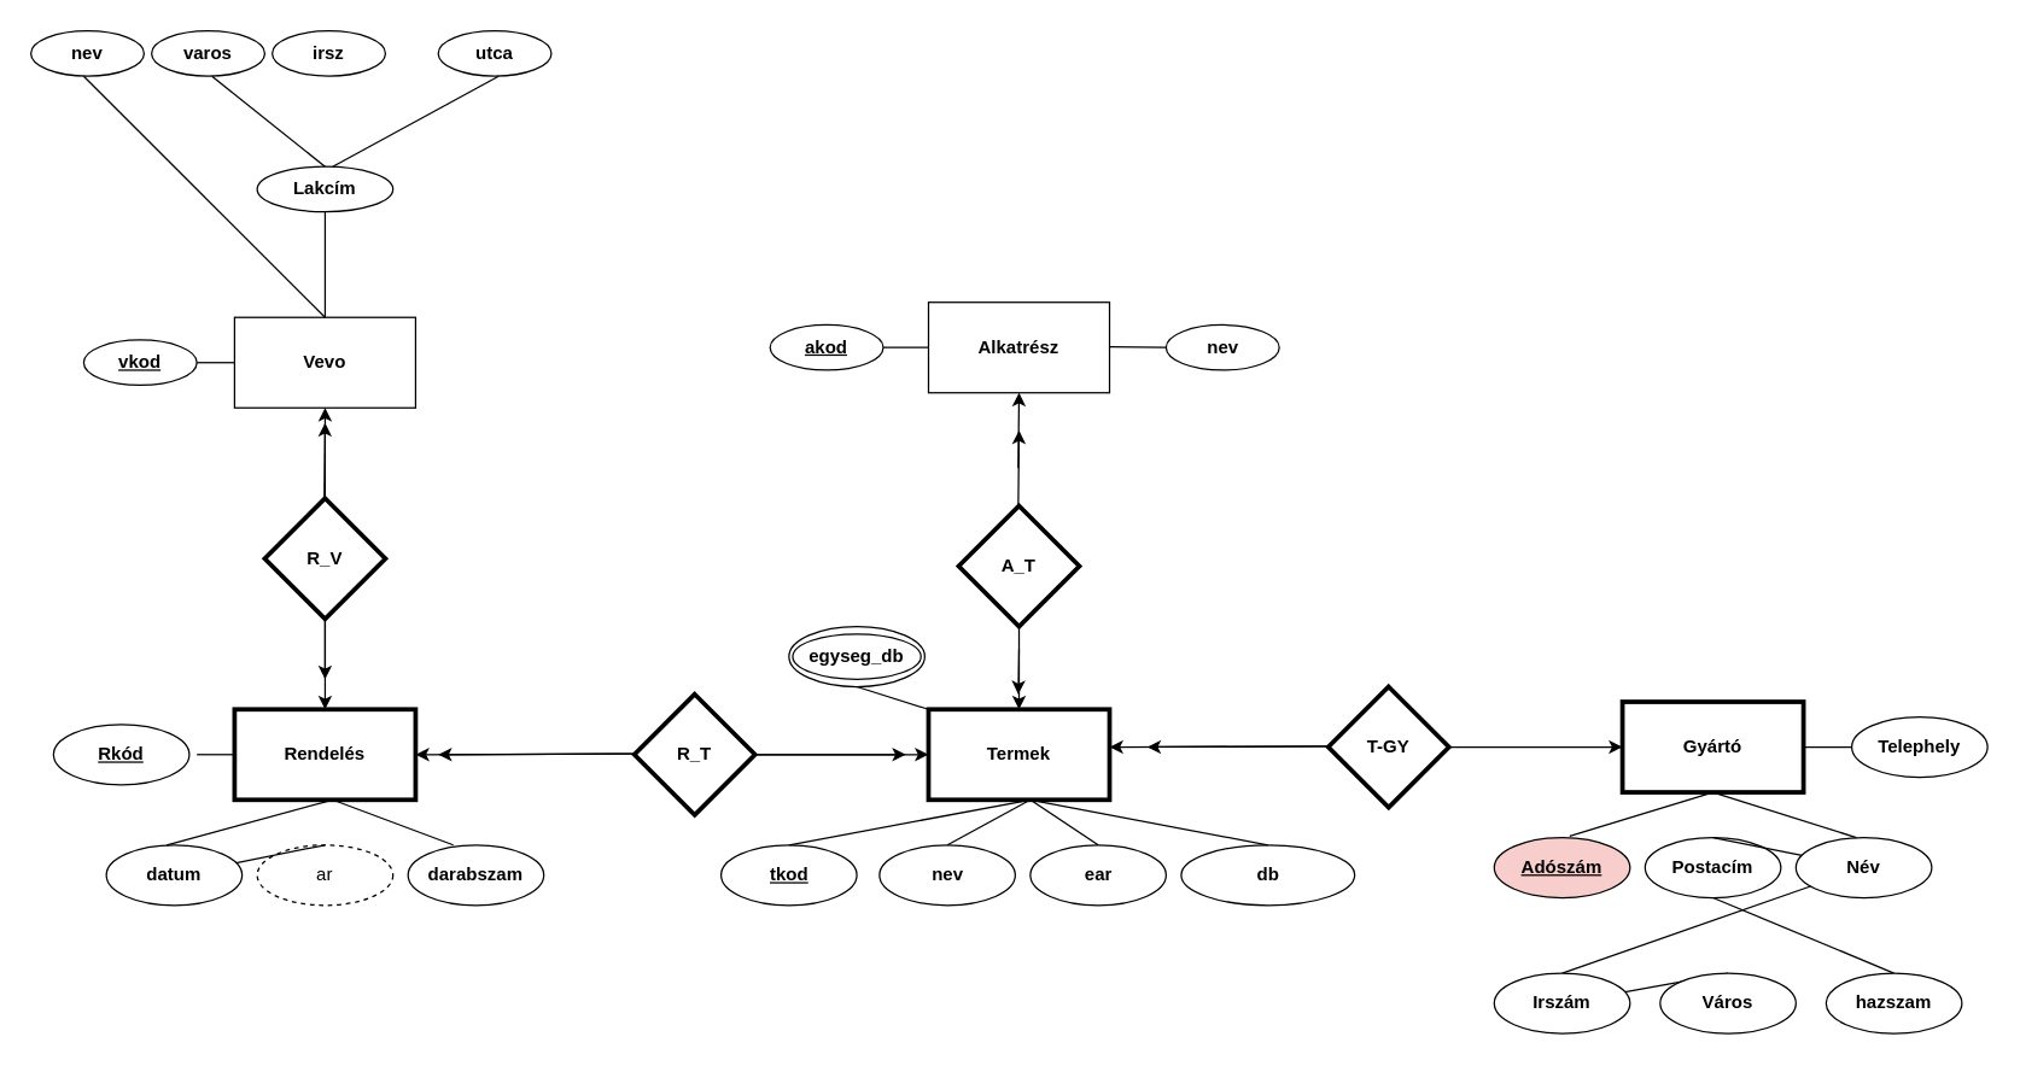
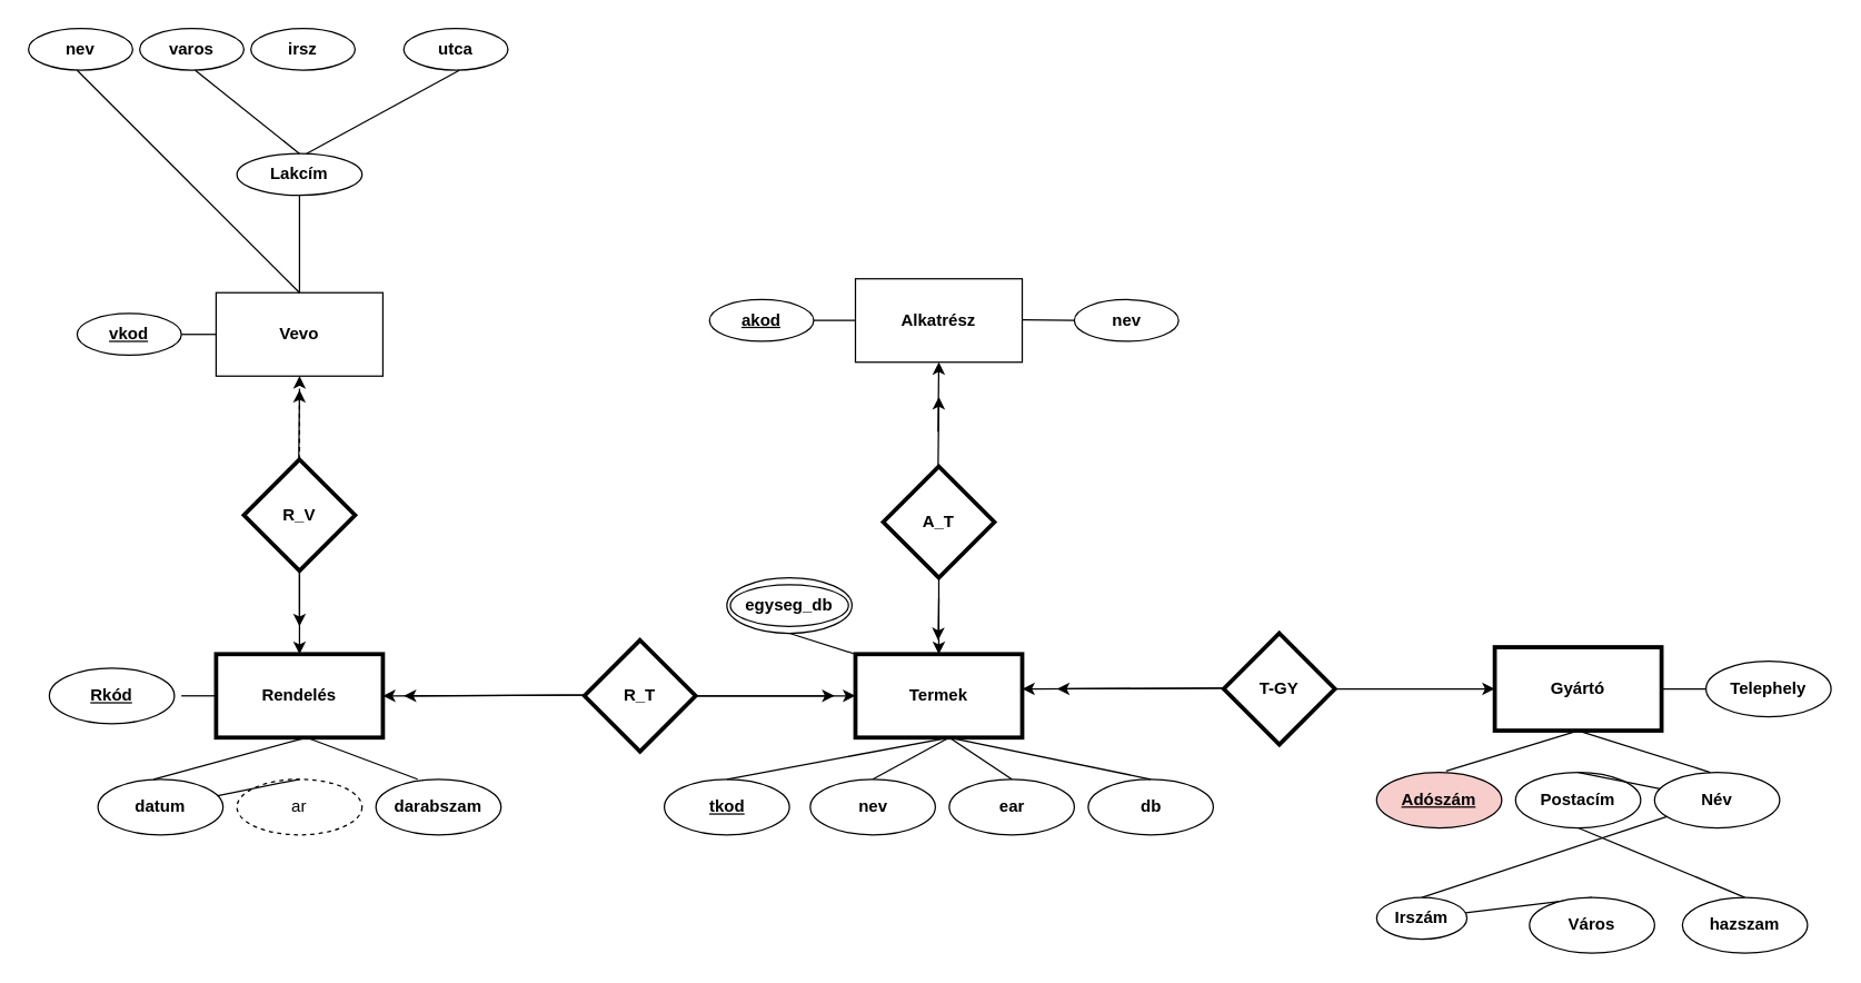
- <mxCell id="22" value="" style="endArrow=classic;html=1;rounded=0;entryX=0.5;entryY=1;entryDx=0;entryDy=0;exitX=0.5;exitY=0;exitDx=0;exitDy=0;" parent="1" source="15" target="19" edge="1"><mxGeometry width="50" height="50" relative="1" as="geometry"><mxPoint x="210" y="330" as="sourcePoint" /><mxPoint x="260" as="targetPoint" y="280" /></mxGeometry></mxCell>
+ <mxCell id="22" value="" style="endArrow=classic;html=1;rounded=0;entryX=0.5;entryY=1;entryDx=0;entryDy=0;exitX=0.5;exitY=0;exitDx=0;exitDy=0;dashed=1;" parent="1" source="15" target="19" edge="1"><mxGeometry width="50" height="50" relative="1" as="geometry"><mxPoint x="210" y="330" as="sourcePoint" /><mxPoint x="260" as="targetPoint" y="280" /></mxGeometry></mxCell>
- <mxCell id="37" value="&lt;b&gt;db&lt;/b&gt;" style="ellipse;whiteSpace=wrap;html=1;" parent="1" vertex="1"><mxGeometry x="782.5" y="560" width="115" height="40" as="geometry" /></mxCell>
+ <mxCell id="37" value="&lt;b&gt;db&lt;/b&gt;" style="ellipse;whiteSpace=wrap;html=1;" parent="1" vertex="1"><mxGeometry x="782.5" y="560" width="90" height="40" as="geometry" /></mxCell>
- <mxCell id="67" value="&lt;b&gt;Irszám&lt;/b&gt;" style="ellipse;whiteSpace=wrap;html=1;" vertex="1" parent="1"><mxGeometry x="990" y="645" width="90" height="40" as="geometry" /></mxCell>
+ <mxCell id="67" value="&lt;b&gt;Irszám&lt;/b&gt;" style="ellipse;whiteSpace=wrap;html=1;" vertex="1" parent="1"><mxGeometry x="990" y="645" width="65" height="30" as="geometry" /></mxCell>
